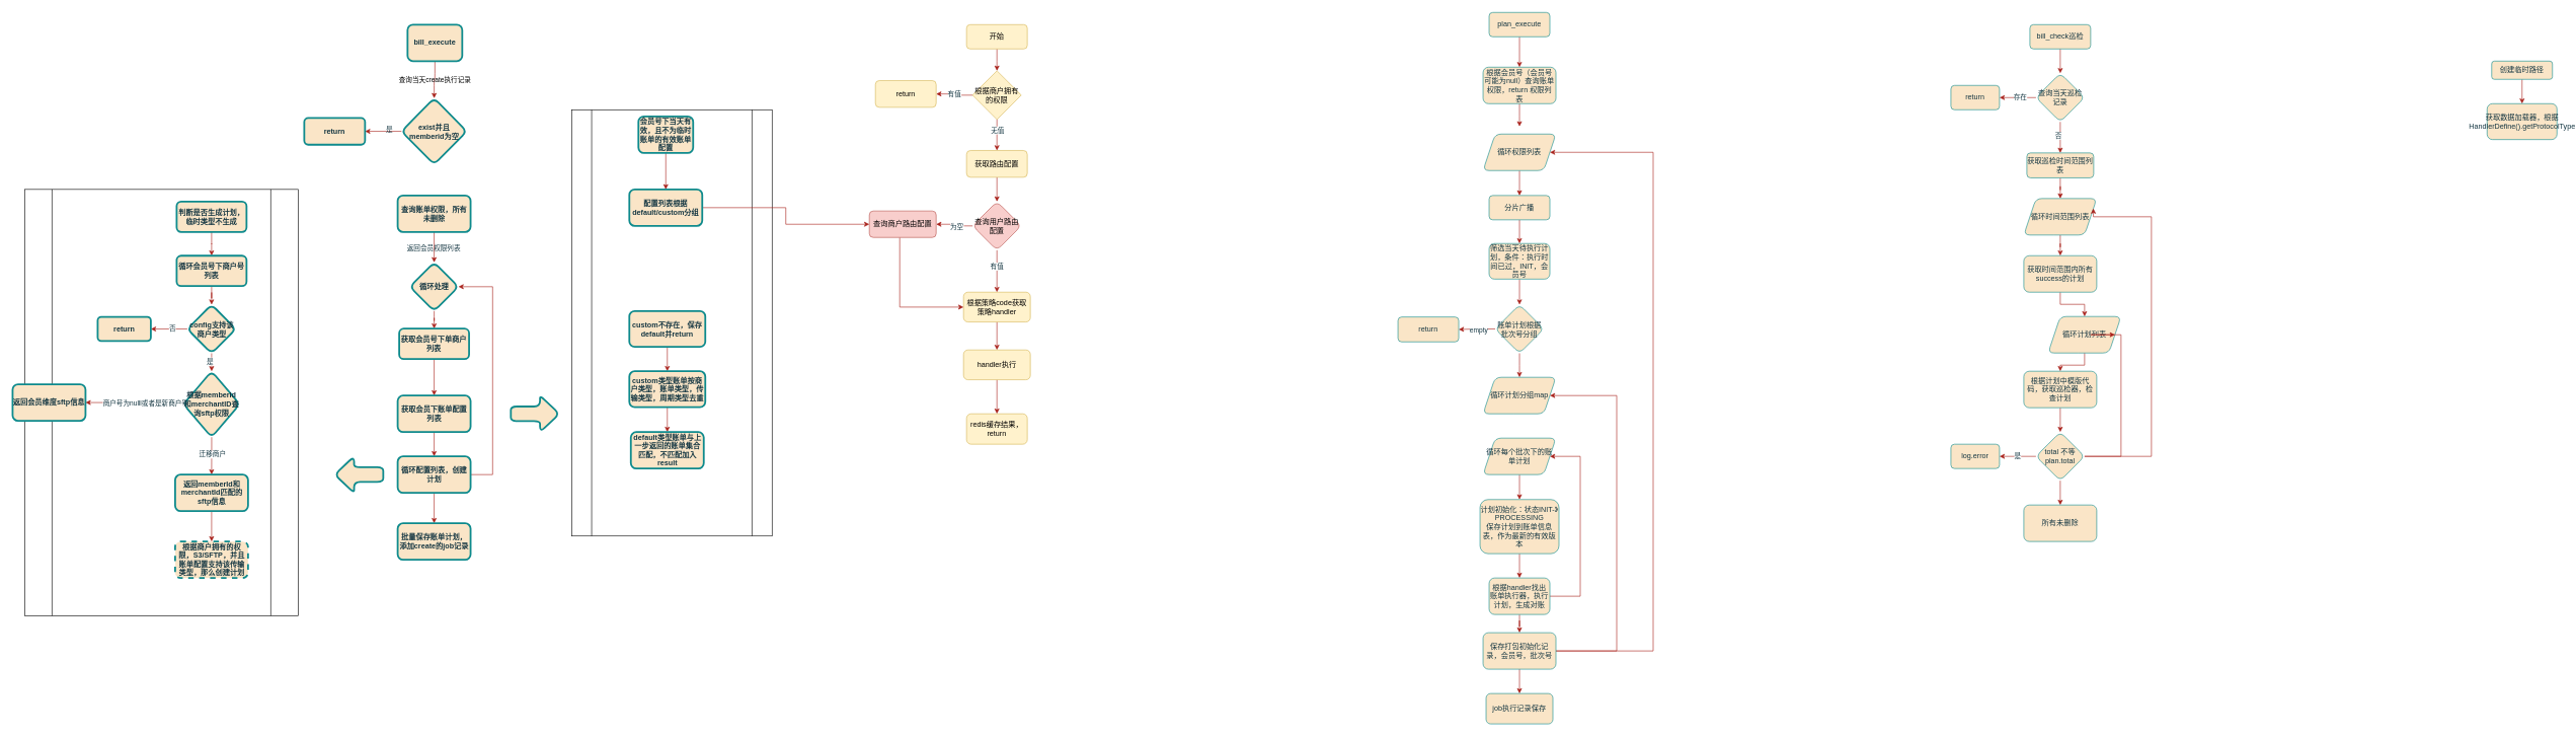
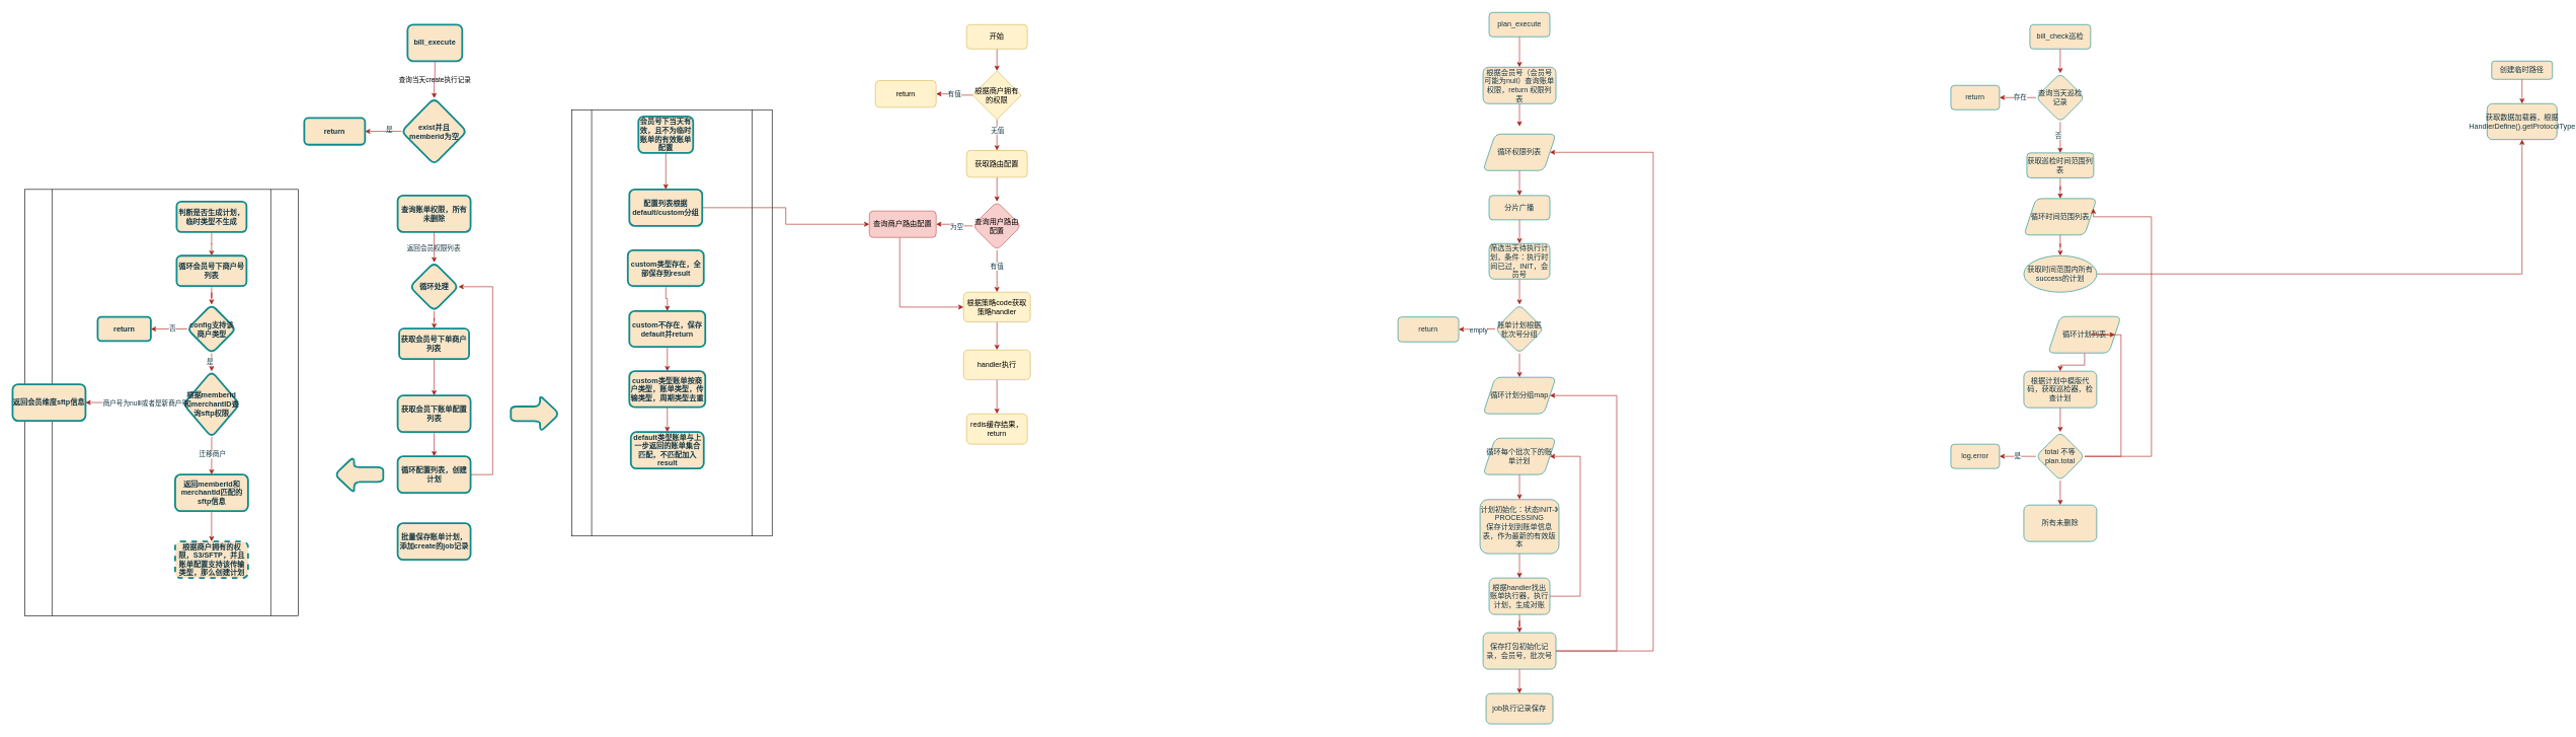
+ <mxCell id="45" value="custom类型存在，全部保存到result" style="whiteSpace=wrap;html=1;fillColor=#FAE5C7;strokeColor=#0F8B8D;fontColor=#143642;fontStyle=1;strokeWidth=3;rounded=1;labelBackgroundColor=none;" vertex="1" parent="1"><mxGeometry x="1032.5" y="411" width="125" height="59" as="geometry" /></mxCell>
- <mxCell id="117" value="获取时间范围内所有success的计划" style="rounded=1;whiteSpace=wrap;html=1;fillColor=#FAE5C7;strokeColor=#0F8B8D;fontColor=#143642;" vertex="1" parent="1"><mxGeometry x="3330" y="420" width="120" height="60" as="geometry" /></mxCell>
+ <mxCell id="117" value="获取时间范围内所有success的计划" style="ellipse;whiteSpace=wrap;html=1;fillColor=#FAE5C7;strokeColor=#0F8B8D;fontColor=#143642;" vertex="1" parent="1"><mxGeometry x="3330" y="420" width="120" height="60" as="geometry" /></mxCell>
+ <mxCell id="44" value="" style="edgeStyle=orthogonalEdgeStyle;rounded=0;orthogonalLoop=1;jettySize=auto;html=1;strokeColor=#A8201A;fontColor=#143642;fillColor=#FAE5C7;" edge="1" parent="1" source="45" target="47"><mxGeometry relative="1" as="geometry" /></mxCell>
- <mxCell id="116" value="" style="edgeStyle=orthogonalEdgeStyle;rounded=0;orthogonalLoop=1;jettySize=auto;html=1;strokeColor=#A8201A;fontColor=#143642;fillColor=#FAE5C7;" edge="1" parent="1" source="117" target="119"><mxGeometry relative="1" as="geometry" /></mxCell>
+ <mxCell id="116" value="" style="edgeStyle=orthogonalEdgeStyle;rounded=0;orthogonalLoop=1;jettySize=auto;html=1;strokeColor=#A8201A;fontColor=#143642;fillColor=#FAE5C7;" edge="1" parent="1" source="117" target="131"><mxGeometry relative="1" as="geometry" /></mxCell>
- <mxCell id="51" value="" style="edgeStyle=orthogonalEdgeStyle;rounded=0;orthogonalLoop=1;jettySize=auto;html=1;strokeColor=#A8201A;fontColor=#143642;fillColor=#FAE5C7;" edge="1" parent="1" source="53" target="54"><mxGeometry relative="1" as="geometry" /></mxCell>
